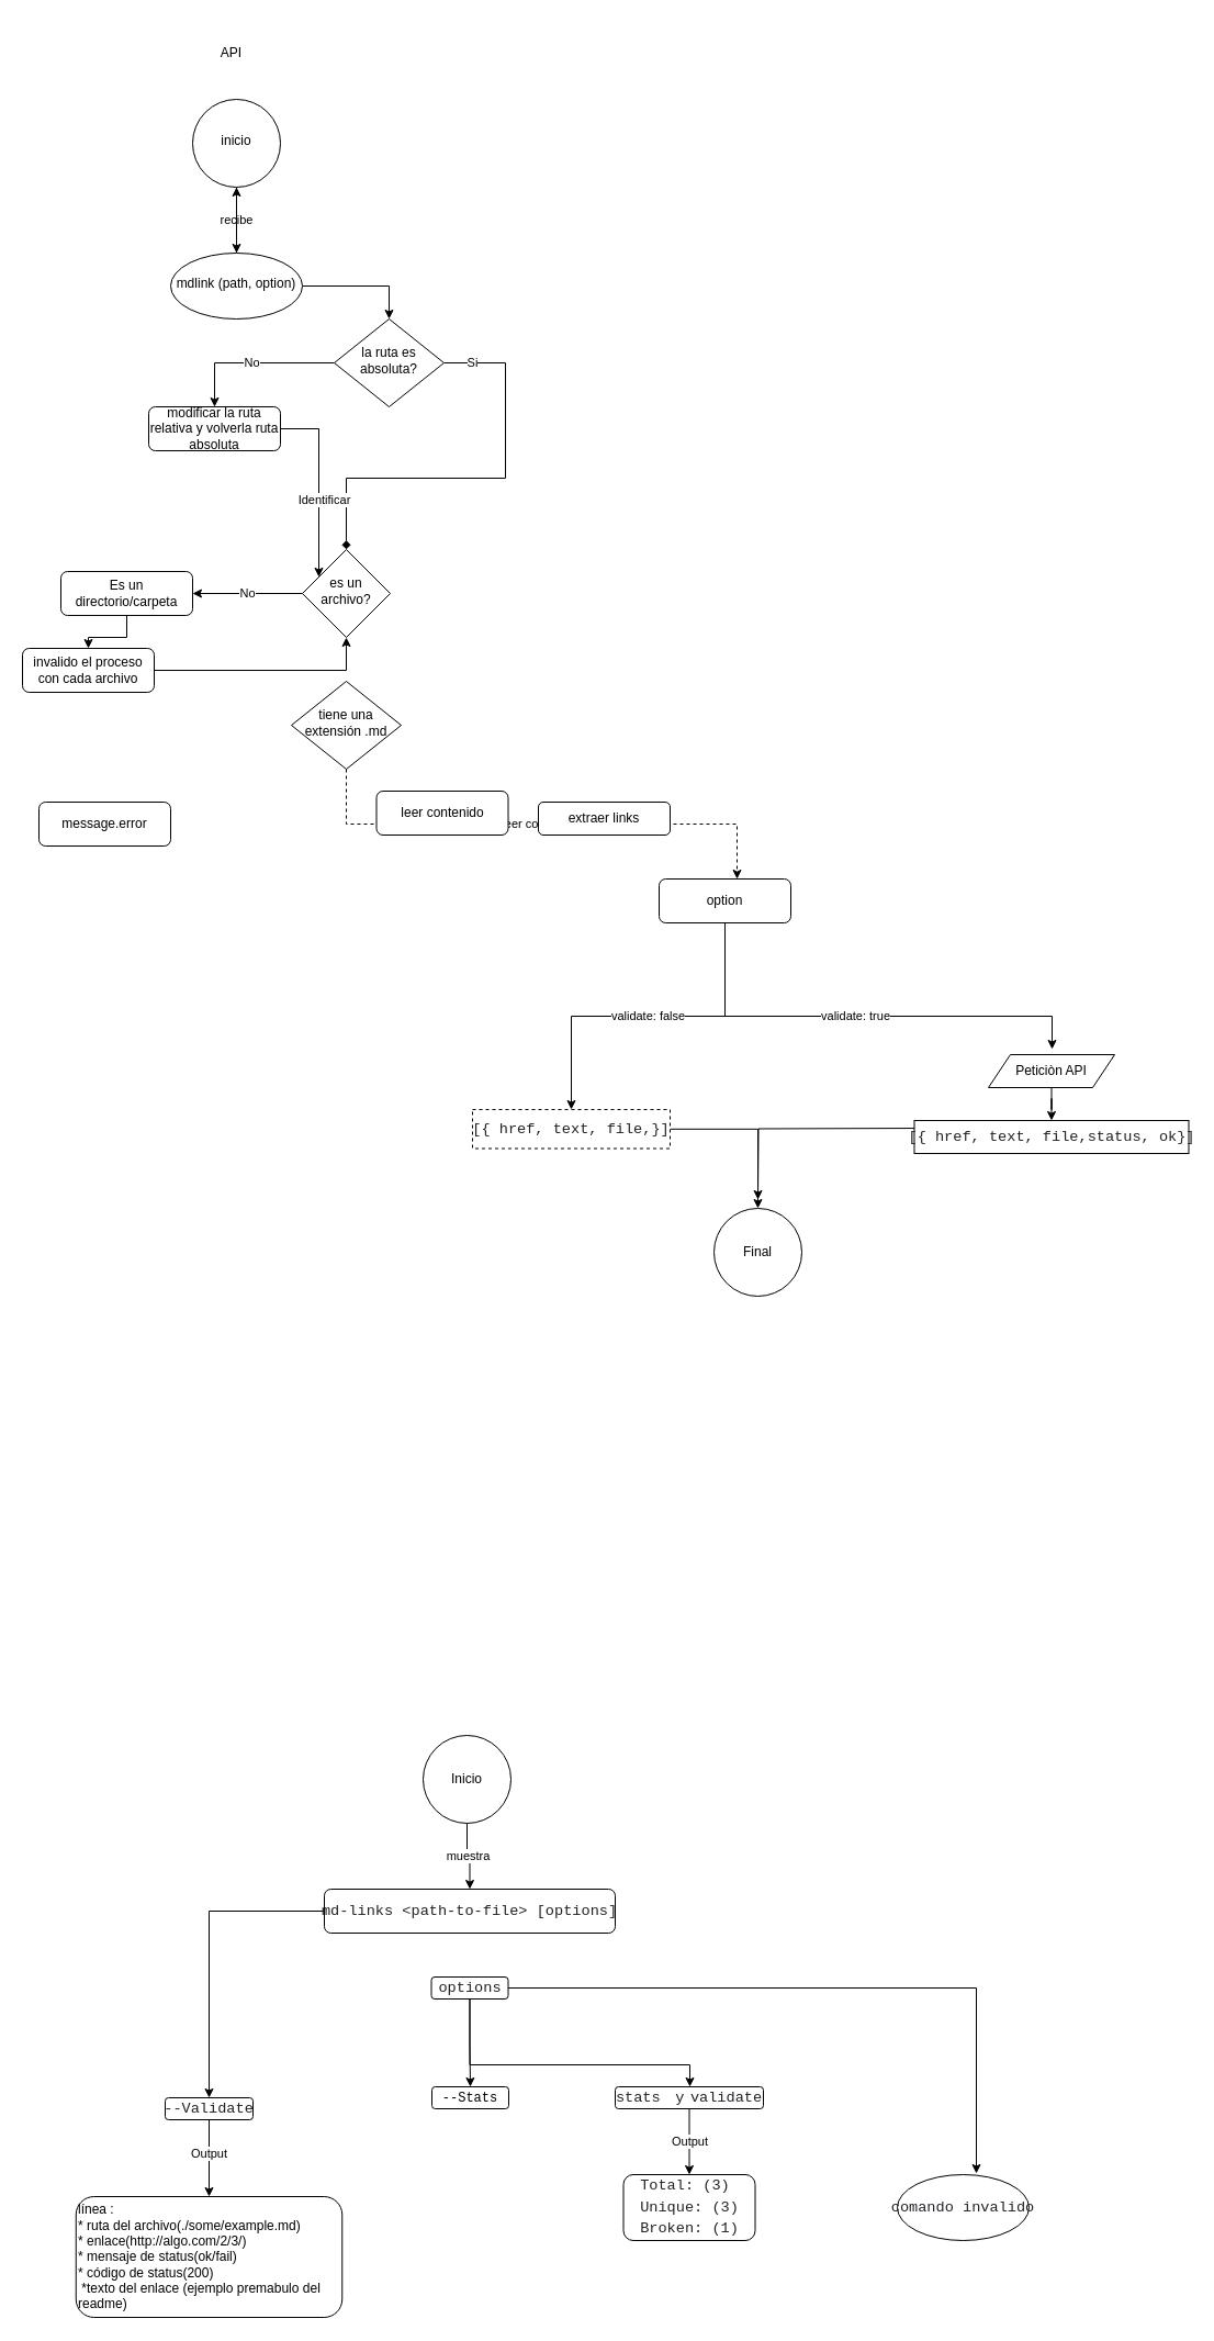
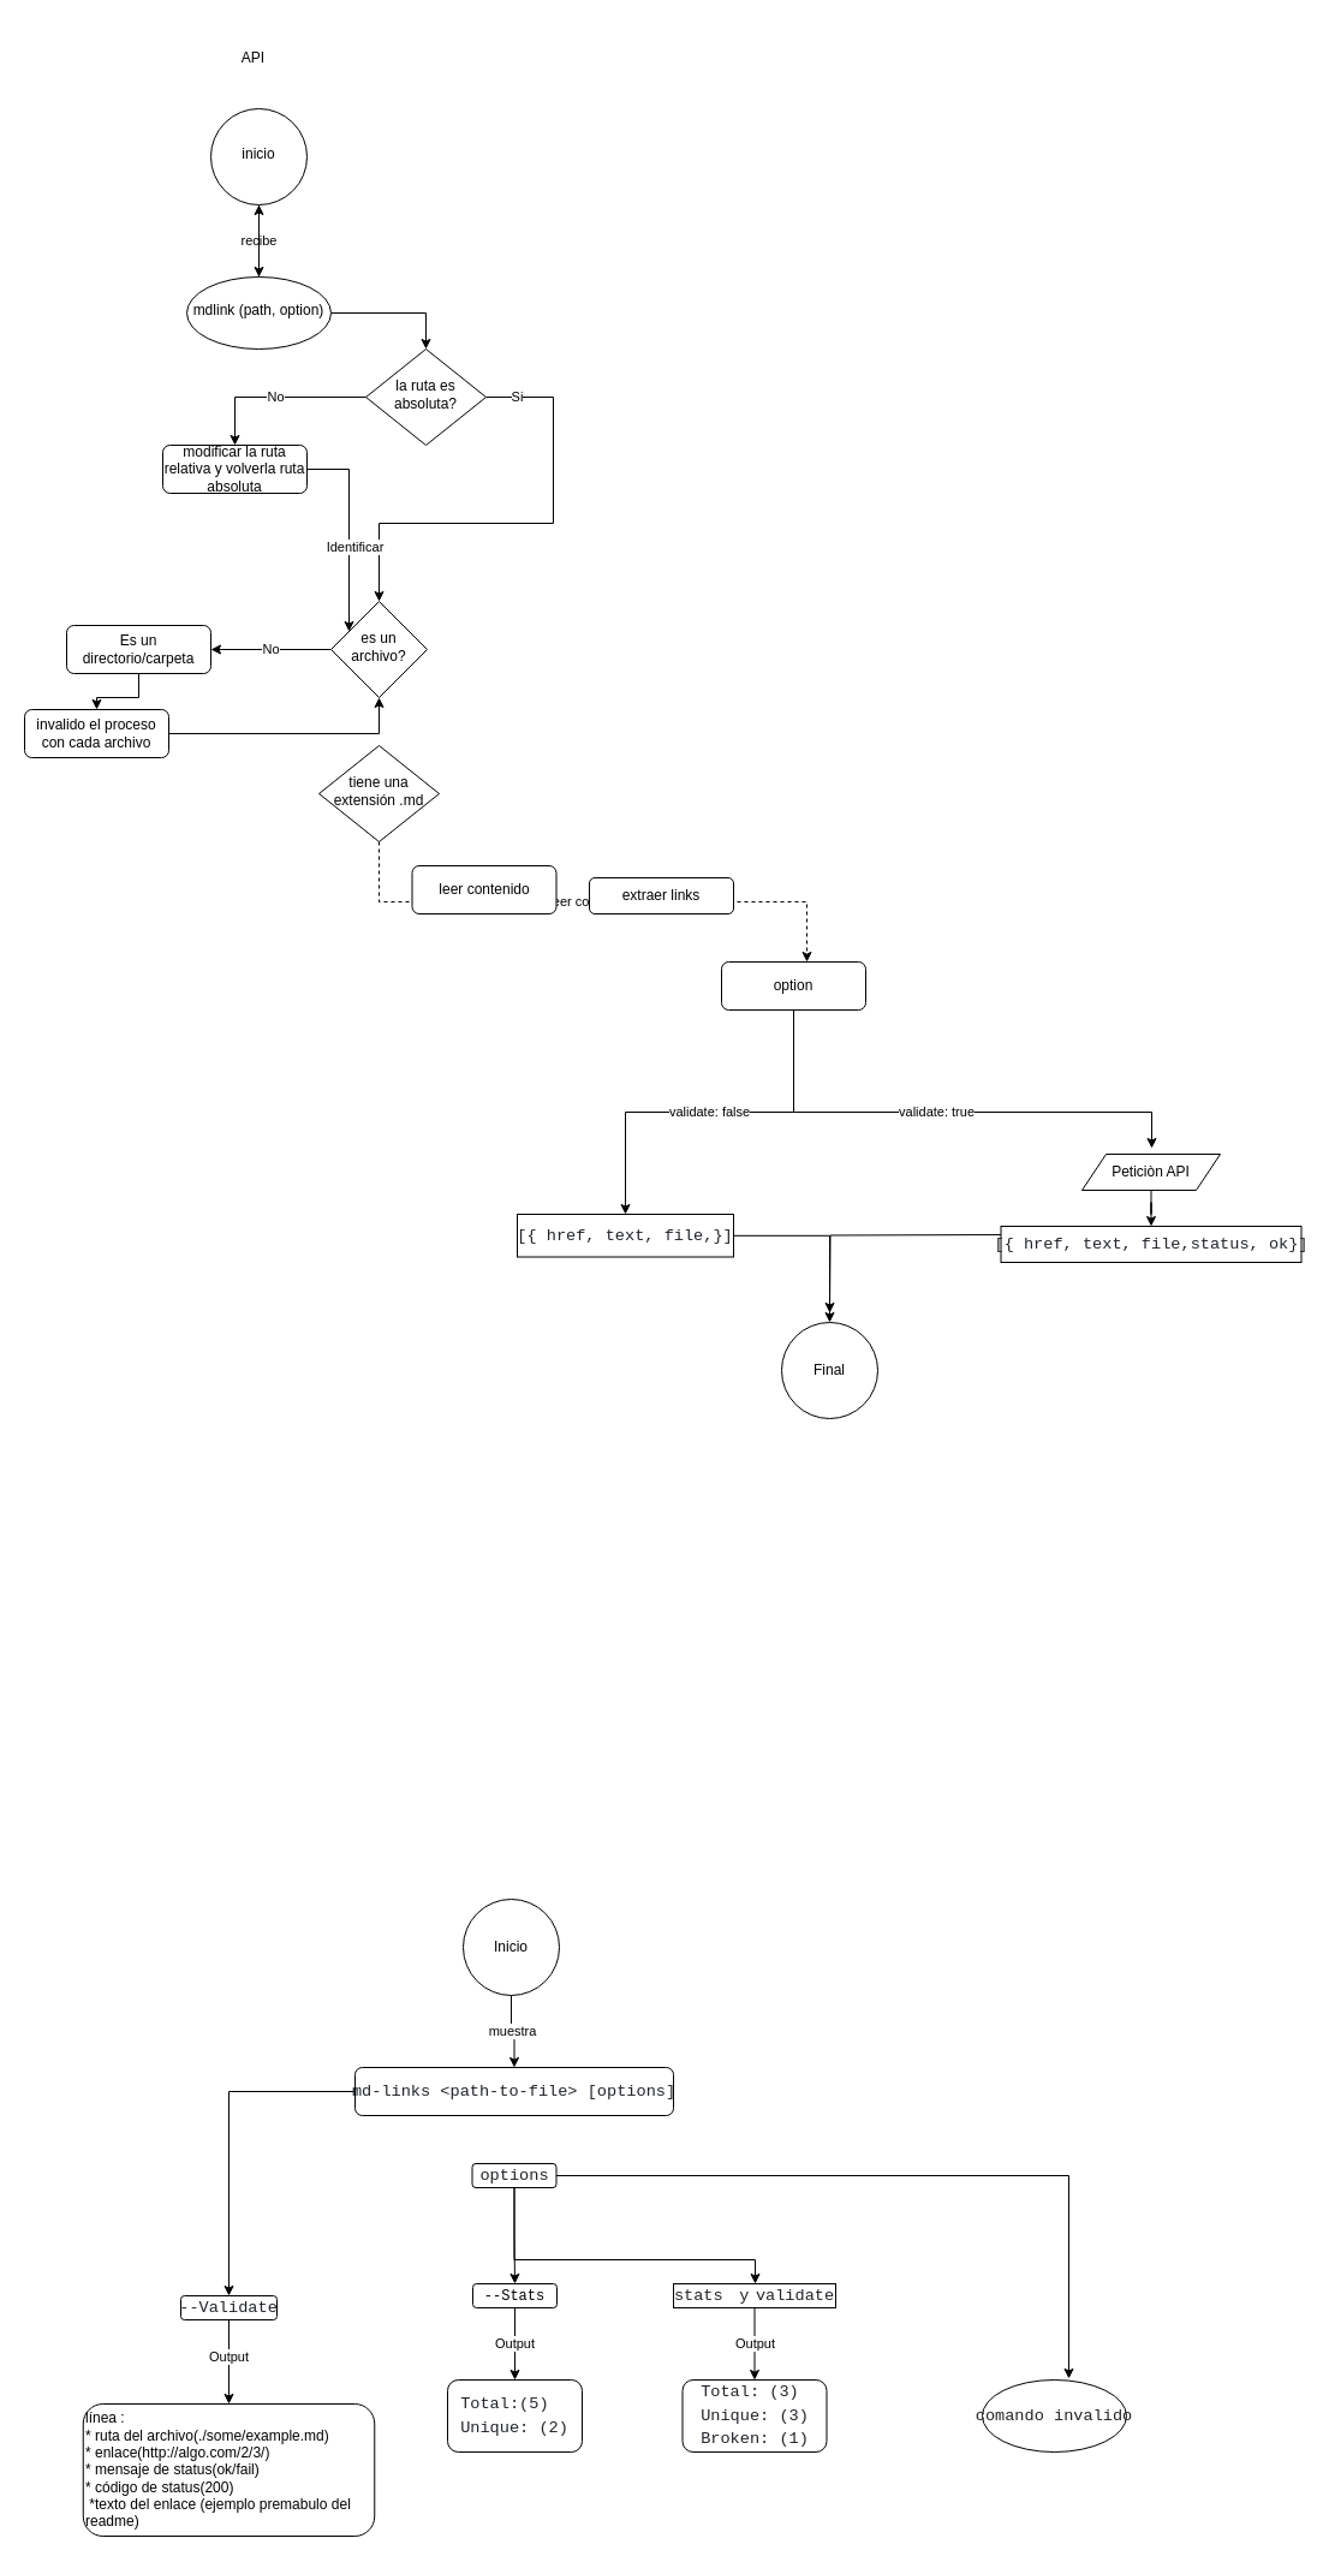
- <mxCell id="6" value="Si" style="edgeStyle=orthogonalEdgeStyle;rounded=0;orthogonalLoop=1;jettySize=auto;html=1;entryX=0.5;entryY=0;entryDx=0;entryDy=0;endArrow=diamond;" parent="1" source="7" target="17" edge="1"><mxGeometry x="-0.86" relative="1" as="geometry"><Array as="points"><mxPoint x="460" y="330" /><mxPoint x="460" y="435" /><mxPoint x="315" y="435" /></Array><mxPoint as="offset" /></mxGeometry></mxCell>
+ <mxCell id="6" value="Si" style="edgeStyle=orthogonalEdgeStyle;rounded=0;orthogonalLoop=1;jettySize=auto;html=1;entryX=0.5;entryY=0;entryDx=0;entryDy=0;" parent="1" source="7" target="17" edge="1"><mxGeometry x="-0.86" relative="1" as="geometry"><Array as="points"><mxPoint x="460" y="330" /><mxPoint x="460" y="435" /><mxPoint x="315" y="435" /></Array><mxPoint as="offset" /></mxGeometry></mxCell>
- <mxCell id="3" value="message.error" style="rounded=1;whiteSpace=wrap;html=1;fontSize=12;glass=0;strokeWidth=1;shadow=0;" parent="1" vertex="1"><mxGeometry x="35" y="730" width="120" height="40" as="geometry" /></mxCell>
- <mxCell id="25" value="&lt;pre style=&quot;box-sizing: border-box; font-family: ui-monospace, SFMono-Regular, &amp;quot;SF Mono&amp;quot;, Menlo, Consolas, &amp;quot;Liberation Mono&amp;quot;, monospace; font-size: 13.6px; margin-top: 0px; margin-bottom: 0px; overflow-wrap: normal; padding: 16px; overflow: auto; line-height: 1.45; color: rgb(31, 35, 40); background-color: var(--color-canvas-subtle); border-radius: 6px; word-break: normal; text-align: start;&quot;&gt;[{ href, text, file,}]&lt;/pre&gt;" style="whiteSpace=wrap;html=1;dashed=1;" parent="1" vertex="1"><mxGeometry x="430" y="1010" width="180" height="35.5" as="geometry" /></mxCell>
+ <mxCell id="25" value="&lt;pre style=&quot;box-sizing: border-box; font-family: ui-monospace, SFMono-Regular, &amp;quot;SF Mono&amp;quot;, Menlo, Consolas, &amp;quot;Liberation Mono&amp;quot;, monospace; font-size: 13.6px; margin-top: 0px; margin-bottom: 0px; overflow-wrap: normal; padding: 16px; overflow: auto; line-height: 1.45; color: rgb(31, 35, 40); background-color: var(--color-canvas-subtle); border-radius: 6px; word-break: normal; text-align: start;&quot;&gt;[{ href, text, file,}]&lt;/pre&gt;" style="whiteSpace=wrap;html=1;" parent="1" vertex="1"><mxGeometry x="430" y="1010" width="180" height="35.5" as="geometry" /></mxCell>
- <mxCell id="43" value="&lt;pre style=&quot;box-sizing: border-box; font-family: ui-monospace, SFMono-Regular, &amp;quot;SF Mono&amp;quot;, Menlo, Consolas, &amp;quot;Liberation Mono&amp;quot;, monospace; font-size: 13.6px; margin-top: 0px; margin-bottom: 0px; overflow-wrap: normal; padding: 16px; overflow: auto; line-height: 1.45; color: rgb(31, 35, 40); background-color: var(--color-canvas-subtle); border-radius: 6px; word-break: normal;&quot;&gt;&lt;pre style=&quot;box-sizing: border-box; font-family: ui-monospace, SFMono-Regular, &amp;quot;SF Mono&amp;quot;, Menlo, Consolas, &amp;quot;Liberation Mono&amp;quot;, monospace; font-size: 13.6px; margin-top: 0px; margin-bottom: 0px; overflow-wrap: normal; padding: 16px; overflow: auto; line-height: 1.45; background-color: var(--color-canvas-subtle); border-radius: 6px; word-break: normal;&quot;&gt;&lt;code style=&quot;box-sizing: border-box; font-family: ui-monospace, SFMono-Regular, &amp;quot;SF Mono&amp;quot;, Menlo, Consolas, &amp;quot;Liberation Mono&amp;quot;, monospace; font-size: 13.6px; padding: 0.2em 0.4em; margin: 0px; background-color: var(--color-neutral-muted); border-radius: 6px; text-align: start;&quot;&gt;stats&lt;/code&gt;&amp;nbsp;y&lt;code style=&quot;box-sizing: border-box; font-family: ui-monospace, SFMono-Regular, &amp;quot;SF Mono&amp;quot;, Menlo, Consolas, &amp;quot;Liberation Mono&amp;quot;, monospace; font-size: 13.6px; padding: 0.2em 0.4em; margin: 0px; background-color: var(--color-neutral-muted); border-radius: 6px; text-align: start;&quot;&gt;validate&lt;/code&gt;&lt;br&gt;&lt;/pre&gt;&lt;/pre&gt;" style="rounded=1;whiteSpace=wrap;html=1;fontSize=12;glass=0;strokeWidth=1;shadow=0;align=center;" parent="1" vertex="1"><mxGeometry x="560" y="1900" width="135" height="20" as="geometry" /></mxCell>
+ <mxCell id="43" value="&lt;pre style=&quot;box-sizing: border-box; font-family: ui-monospace, SFMono-Regular, &amp;quot;SF Mono&amp;quot;, Menlo, Consolas, &amp;quot;Liberation Mono&amp;quot;, monospace; font-size: 13.6px; margin-top: 0px; margin-bottom: 0px; overflow-wrap: normal; padding: 16px; overflow: auto; line-height: 1.45; color: rgb(31, 35, 40); background-color: var(--color-canvas-subtle); border-radius: 6px; word-break: normal;&quot;&gt;&lt;pre style=&quot;box-sizing: border-box; font-family: ui-monospace, SFMono-Regular, &amp;quot;SF Mono&amp;quot;, Menlo, Consolas, &amp;quot;Liberation Mono&amp;quot;, monospace; font-size: 13.6px; margin-top: 0px; margin-bottom: 0px; overflow-wrap: normal; padding: 16px; overflow: auto; line-height: 1.45; background-color: var(--color-canvas-subtle); border-radius: 6px; word-break: normal;&quot;&gt;&lt;code style=&quot;box-sizing: border-box; font-family: ui-monospace, SFMono-Regular, &amp;quot;SF Mono&amp;quot;, Menlo, Consolas, &amp;quot;Liberation Mono&amp;quot;, monospace; font-size: 13.6px; padding: 0.2em 0.4em; margin: 0px; background-color: var(--color-neutral-muted); border-radius: 6px; text-align: start;&quot;&gt;stats&lt;/code&gt;&amp;nbsp;y&lt;code style=&quot;box-sizing: border-box; font-family: ui-monospace, SFMono-Regular, &amp;quot;SF Mono&amp;quot;, Menlo, Consolas, &amp;quot;Liberation Mono&amp;quot;, monospace; font-size: 13.6px; padding: 0.2em 0.4em; margin: 0px; background-color: var(--color-neutral-muted); border-radius: 6px; text-align: start;&quot;&gt;validate&lt;/code&gt;&lt;br&gt;&lt;/pre&gt;&lt;/pre&gt;" style="whiteSpace=wrap;html=1;fontSize=12;glass=0;strokeWidth=1;shadow=0;align=center;rounded=0;" parent="1" vertex="1"><mxGeometry x="560" y="1900" width="135" height="20" as="geometry" /></mxCell>
+ <mxCell id="39" value="Output" style="edgeStyle=orthogonalEdgeStyle;rounded=0;orthogonalLoop=1;jettySize=auto;html=1;" parent="1" source="40" target="48" edge="1"><mxGeometry relative="1" as="geometry" /></mxCell>
+ <mxCell id="48" value="&lt;pre style=&quot;box-sizing: border-box; font-family: ui-monospace, SFMono-Regular, &amp;quot;SF Mono&amp;quot;, Menlo, Consolas, &amp;quot;Liberation Mono&amp;quot;, monospace; font-size: 13.6px; margin-top: 0px; margin-bottom: 0px; overflow-wrap: normal; padding: 16px; overflow: auto; line-height: 1.45; color: rgb(31, 35, 40); background-color: var(--color-canvas-subtle); border-radius: 6px; word-break: normal; text-align: start;&quot;&gt;Total:(5)&lt;br&gt;Unique: (2)&lt;/pre&gt;" style="whiteSpace=wrap;html=1;rounded=1;glass=0;strokeWidth=1;shadow=0;" parent="1" vertex="1"><mxGeometry x="372" y="1980" width="112" height="60" as="geometry" /></mxCell>
